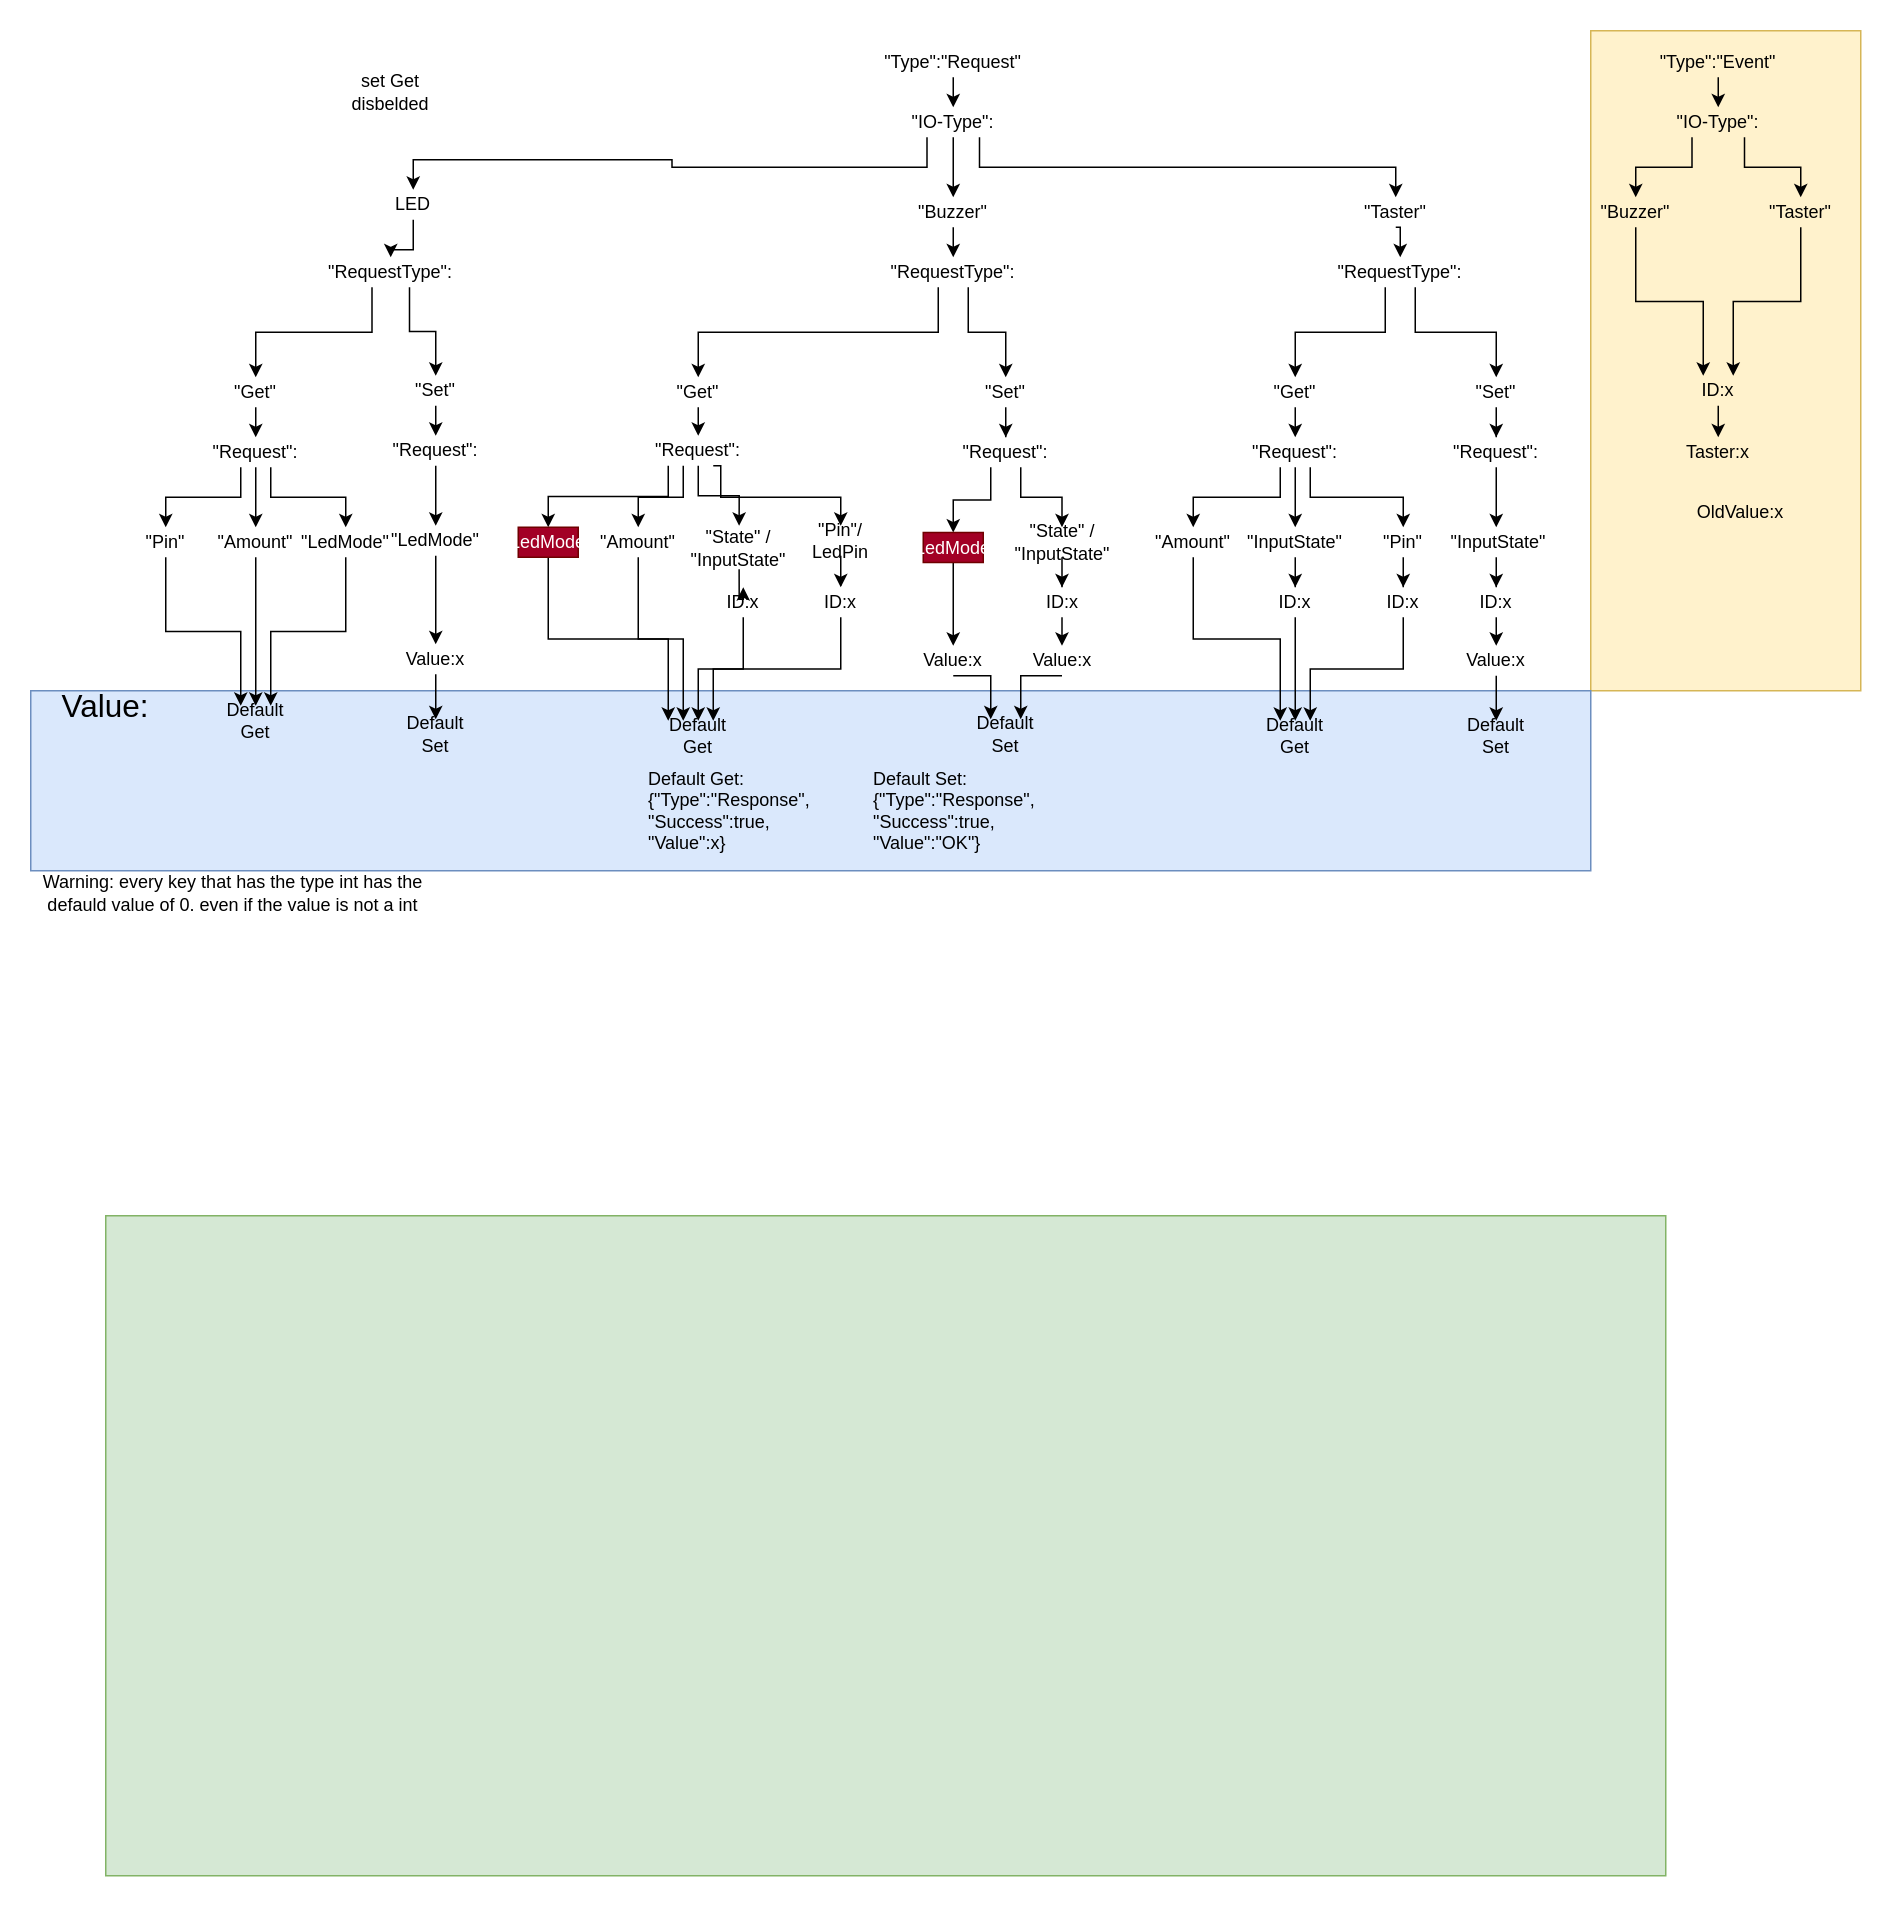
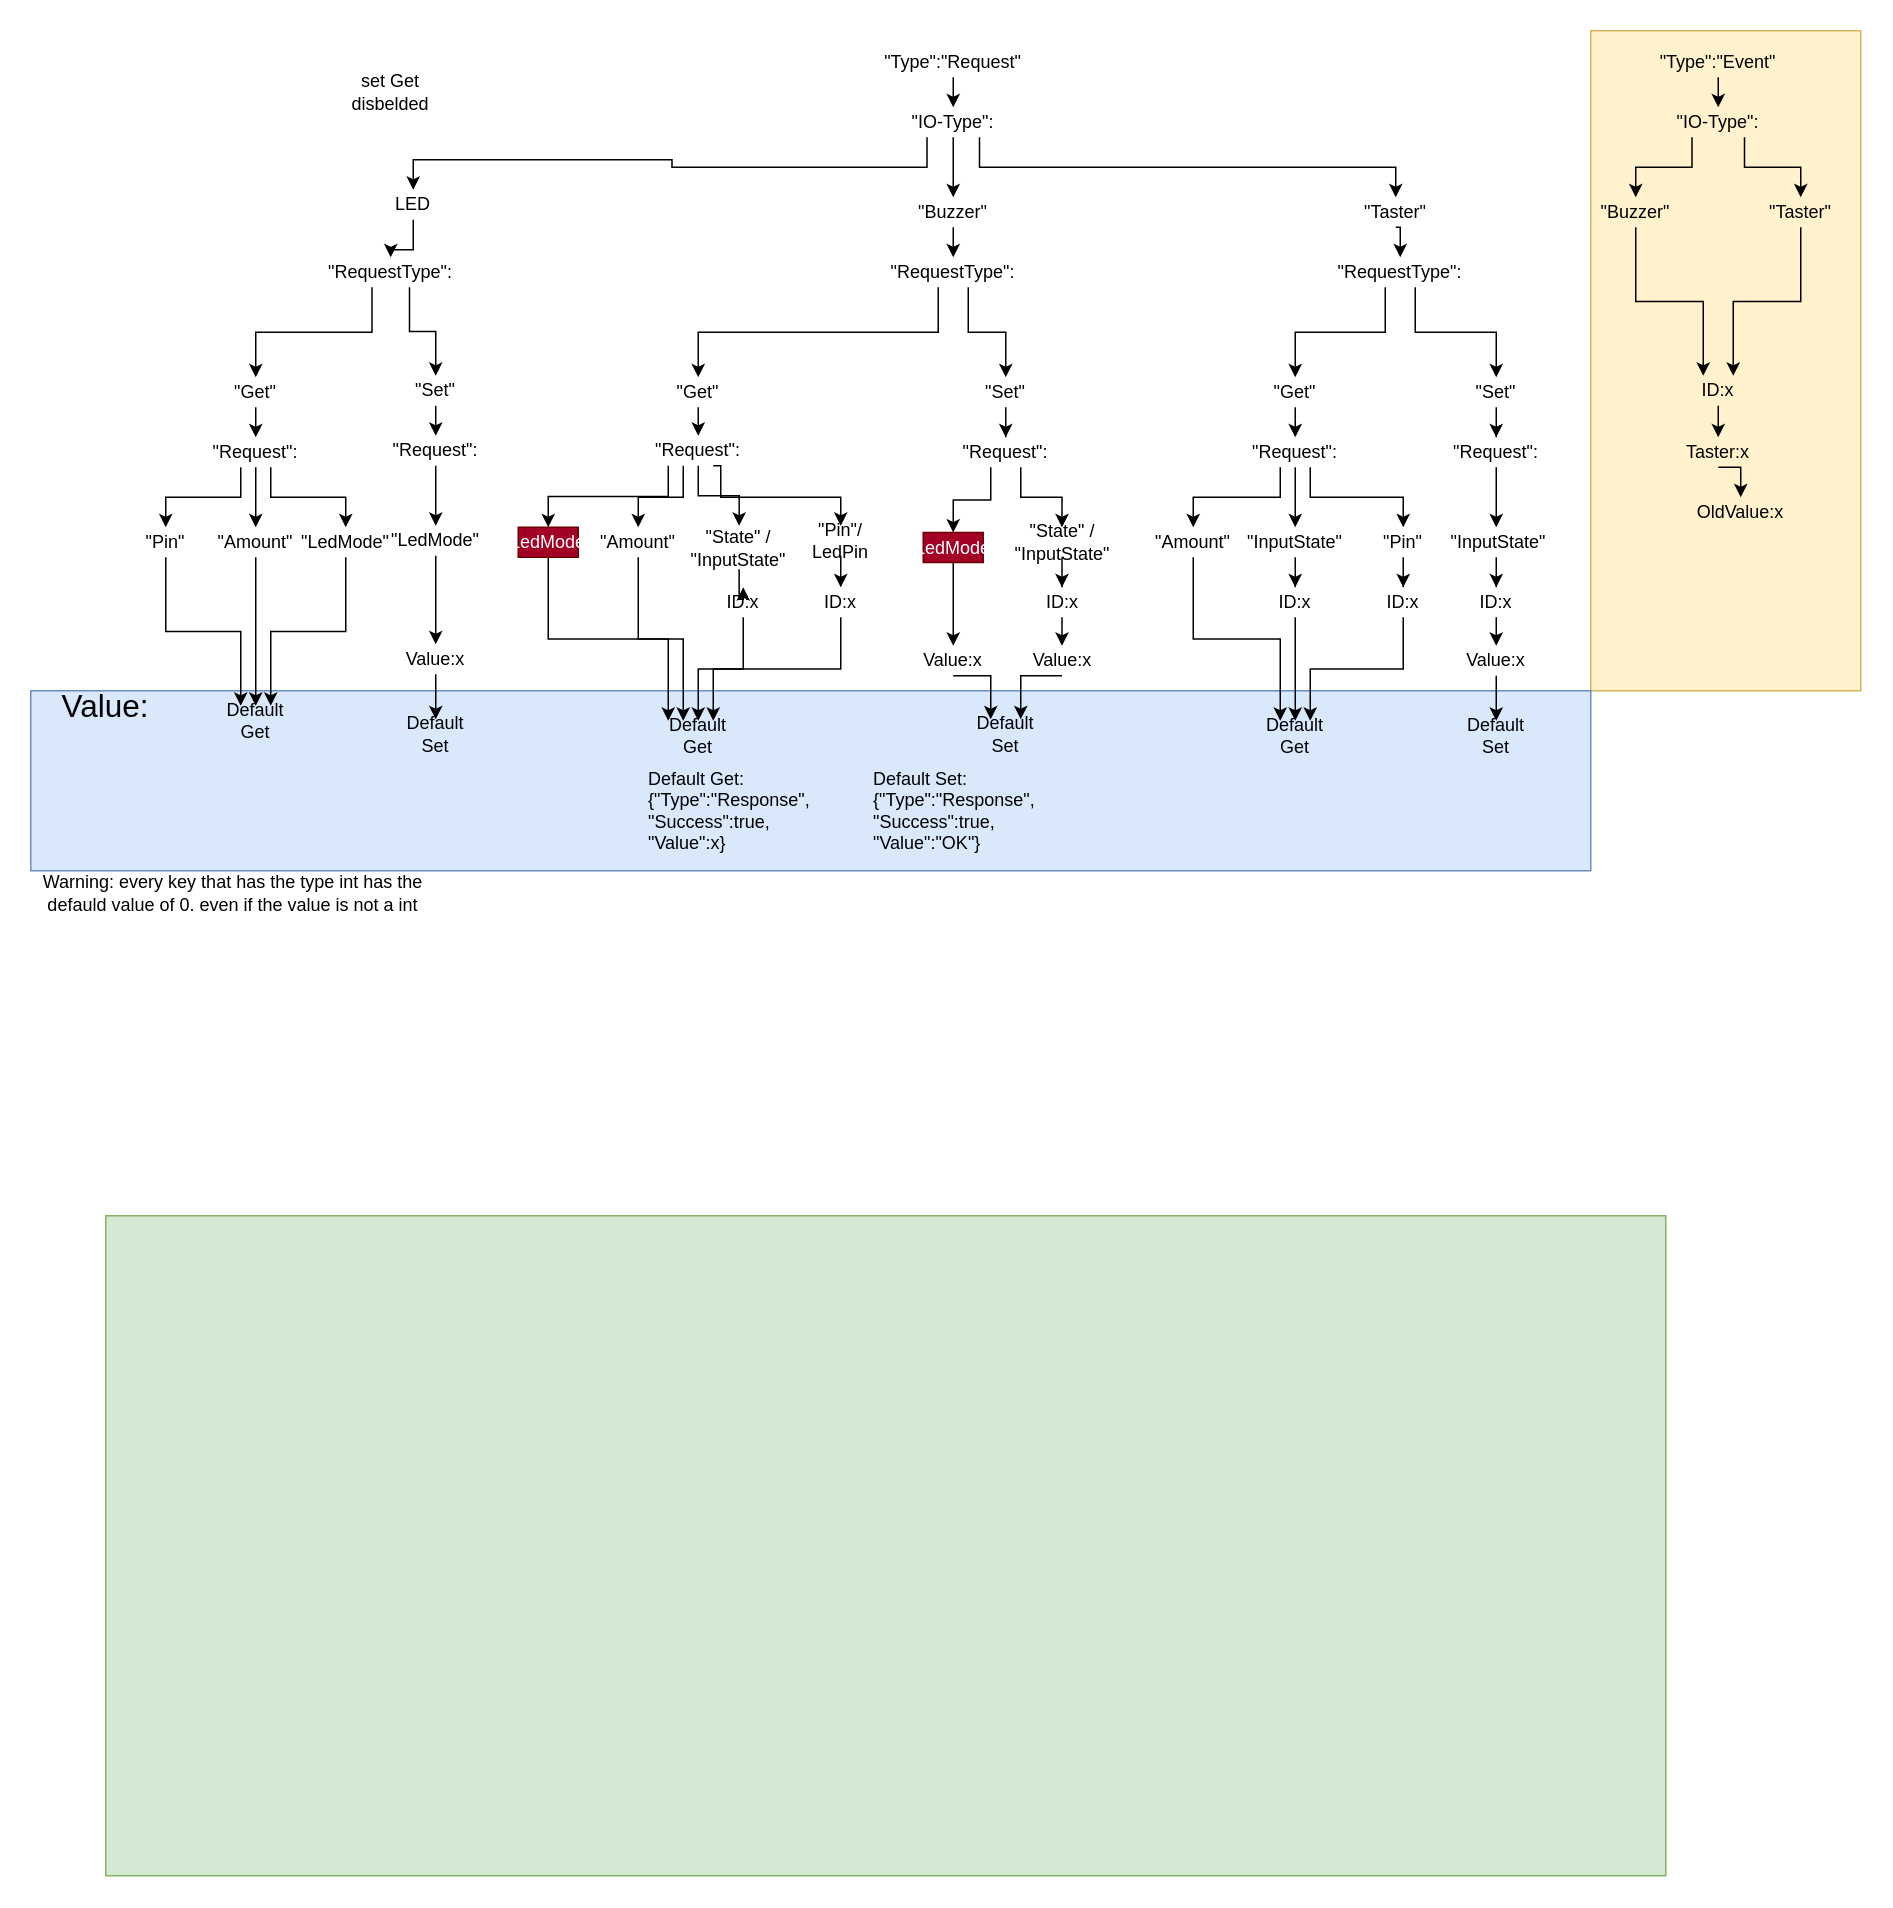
+ <mxCell id="117" style="edgeStyle=orthogonalEdgeStyle;rounded=0;orthogonalLoop=1;jettySize=auto;html=1;exitX=0.5;exitY=1;exitDx=0;exitDy=0;entryX=0.5;entryY=0;entryDx=0;entryDy=0;" parent="1" source="118" target="119" edge="1"><mxGeometry relative="1" as="geometry" /></mxCell>
